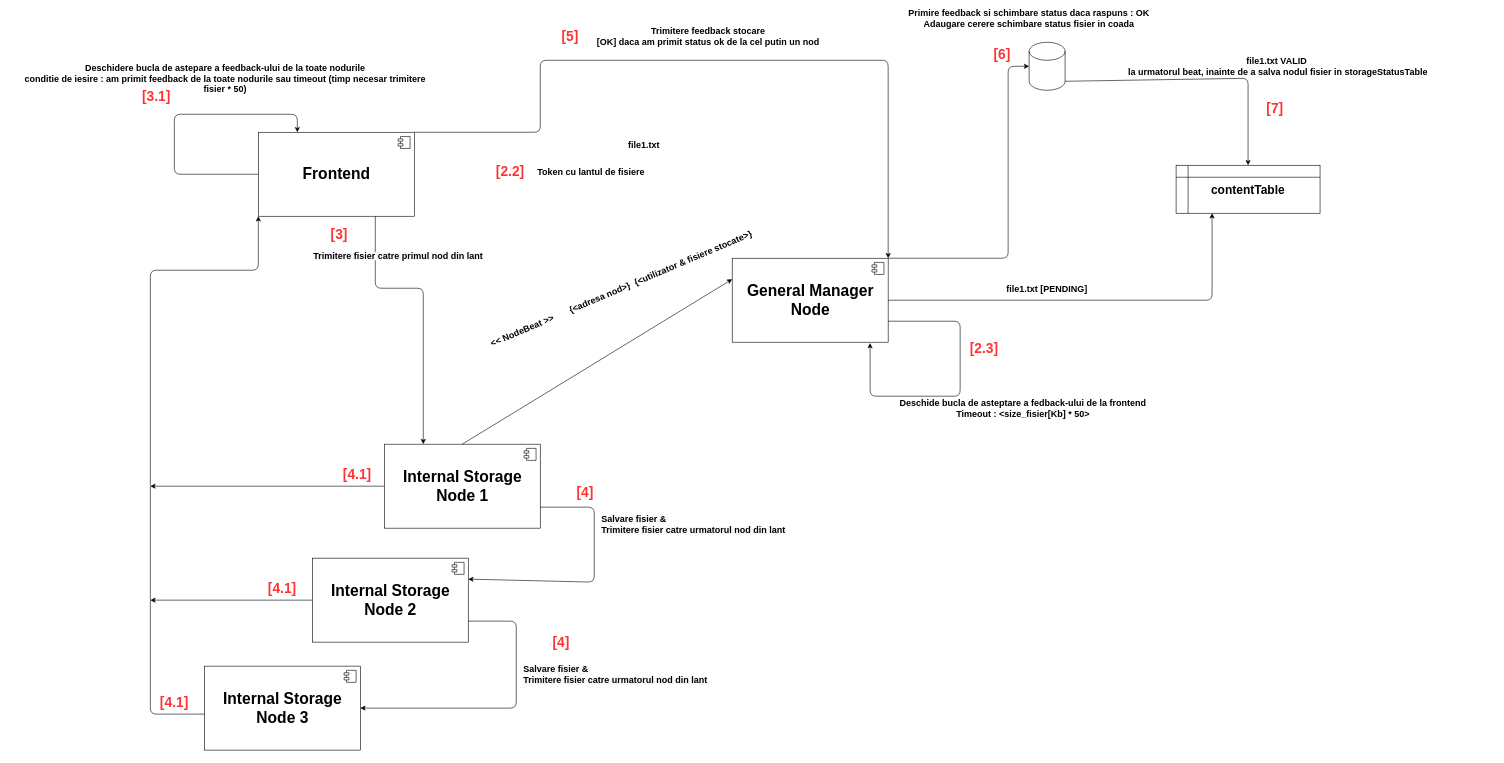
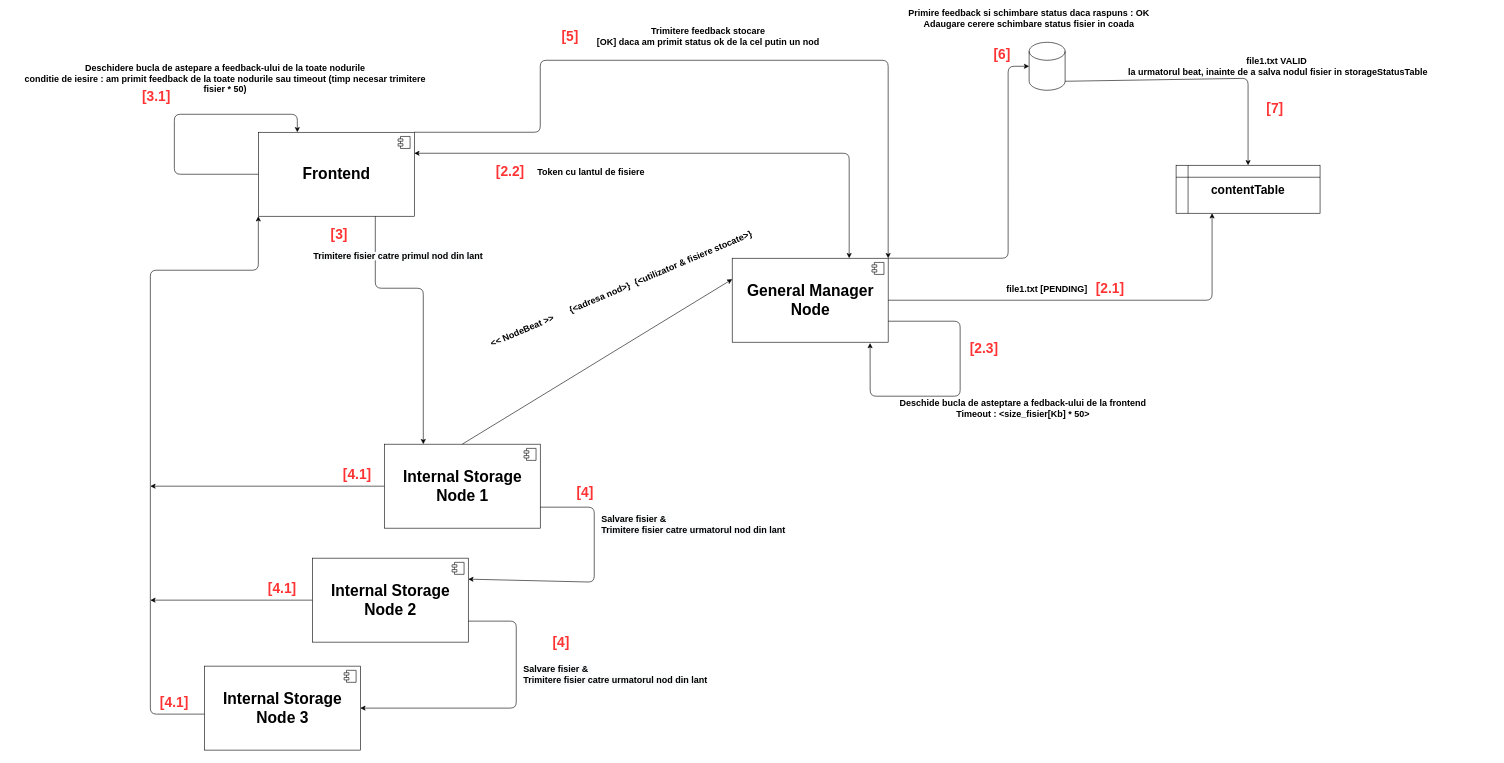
- <mxCell id="8" value="&lt;b&gt;&lt;font style=&quot;font-size: 15px&quot;&gt;file1.txt&amp;nbsp;&lt;/font&gt;&lt;/b&gt;" style="text;html=1;strokeColor=none;fillColor=none;align=center;verticalAlign=middle;whiteSpace=wrap;rounded=0;" vertex="1" parent="1"><mxGeometry x="720" y="230" width="710" height="20" as="geometry" /></mxCell>
+ <mxCell id="9" value="" style="endArrow=classic;startArrow=classic;html=1;entryX=0.75;entryY=0;entryDx=0;entryDy=0;exitX=1;exitY=0.25;exitDx=0;exitDy=0;" edge="1" parent="1" source="2" target="4"><mxGeometry width="50" height="50" relative="1" as="geometry"><mxPoint x="860" y="560" as="sourcePoint" /><mxPoint x="910" y="510" as="targetPoint" /><Array as="points"><mxPoint x="1415" y="255" /></Array></mxGeometry></mxCell>
+ <mxCell id="19" value="&lt;font color=&quot;#ff3333&quot; size=&quot;1&quot;&gt;&lt;b style=&quot;font-size: 23px&quot;&gt;[2.1]&lt;/b&gt;&lt;/font&gt;" style="text;html=1;strokeColor=none;fillColor=none;align=center;verticalAlign=middle;whiteSpace=wrap;rounded=0;" vertex="1" parent="1"><mxGeometry x="1830" y="470" width="40" height="20" as="geometry" /></mxCell>
